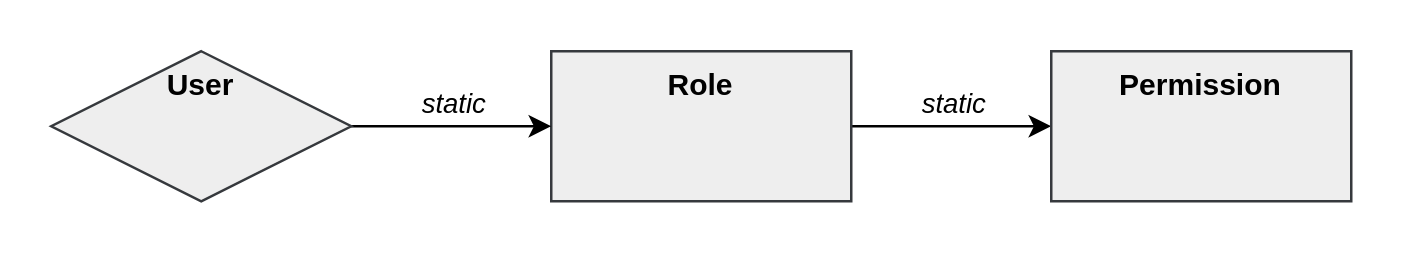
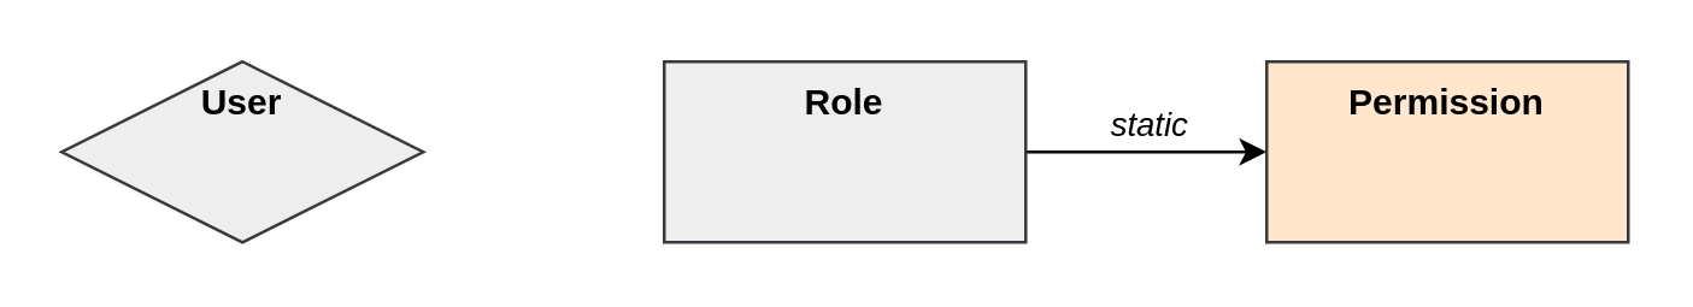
- <mxCell id="5" style="edgeStyle=orthogonalEdgeStyle;rounded=0;orthogonalLoop=1;jettySize=auto;html=1;exitX=1;exitY=0.5;exitDx=0;exitDy=0;entryX=0;entryY=0.5;entryDx=0;entryDy=0;" parent="1" source="7" target="4" edge="1"><mxGeometry relative="1" as="geometry" /></mxCell>
- <mxCell id="6" value="&lt;i&gt;static&lt;/i&gt;" style="edgeLabel;html=1;align=center;verticalAlign=middle;resizable=0;points=[];" vertex="1" connectable="0" parent="5"><mxGeometry x="-0.275" y="-3" relative="1" as="geometry"><mxPoint x="11" y="-13" as="offset" /></mxGeometry></mxCell>
- <mxCell id="8" value="&lt;b&gt;Permission&lt;/b&gt;" style="rounded=0;whiteSpace=wrap;html=1;verticalAlign=top;horizontal=1;fillColor=#eeeeee;strokeColor=#36393d;" parent="1" vertex="1"><mxGeometry x="420" y="20" width="120" height="60" as="geometry" /></mxCell>
+ <mxCell id="8" value="&lt;b&gt;Permission&lt;/b&gt;" style="rounded=0;whiteSpace=wrap;html=1;verticalAlign=top;horizontal=1;fillColor=#ffe6cc;strokeColor=#36393d;" parent="1" vertex="1"><mxGeometry x="420" y="20" width="120" height="60" as="geometry" /></mxCell>
